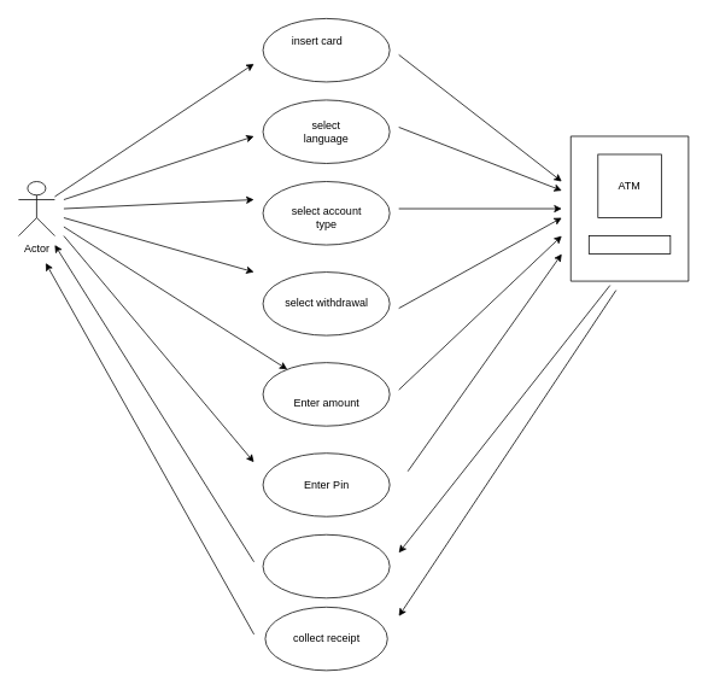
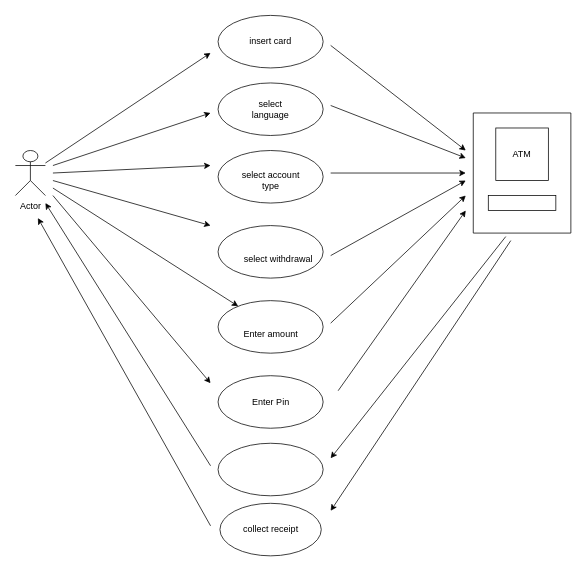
- <mxCell id="14" value="insert card" style="text;html=1;align=center;verticalAlign=middle;whiteSpace=wrap;rounded=0;" parent="1" vertex="1"><mxGeometry x="320" y="35" width="60" height="20" as="geometry" /></mxCell>
+ <mxCell id="14" value="insert card" style="text;html=1;align=center;verticalAlign=middle;whiteSpace=wrap;rounded=0;" parent="1" vertex="1"><mxGeometry x="330" y="45" width="60" height="20" as="geometry" /></mxCell>
- <mxCell id="17" value="select withdrawal" style="text;html=1;align=center;verticalAlign=middle;resizable=0;points=[];autosize=1;strokeColor=none;fillColor=none;" parent="1" vertex="1"><mxGeometry x="305" y="320" width="110" height="30" as="geometry" /></mxCell>
+ <mxCell id="17" value="select withdrawal" style="text;html=1;align=center;verticalAlign=middle;resizable=0;points=[];autosize=1;strokeColor=none;fillColor=none;" parent="1" vertex="1"><mxGeometry x="315" y="330" width="110" height="30" as="geometry" /></mxCell>
